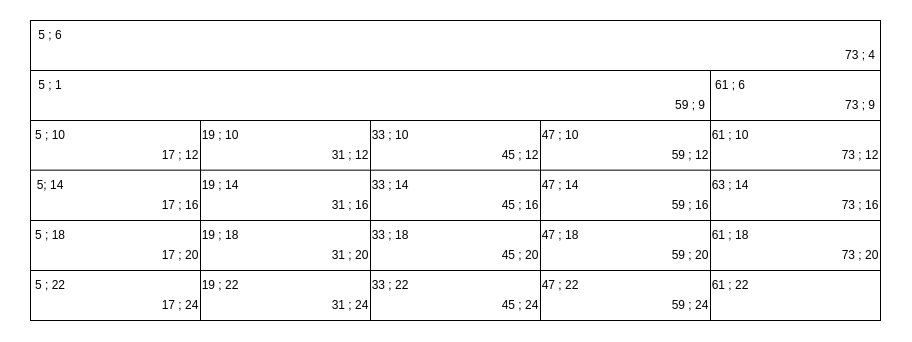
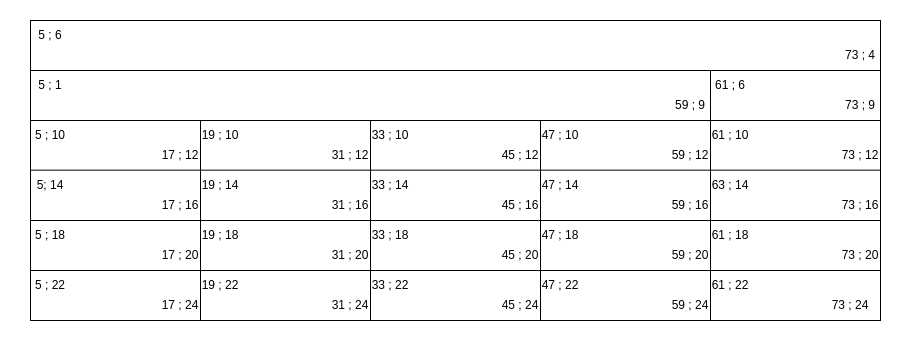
+ <mxCell id="57" value="73 ; 24" style="text;html=1;align=center;verticalAlign=middle;whiteSpace=wrap;rounded=0;" vertex="1" parent="1"><mxGeometry x="820" y="290" width="60" height="30" as="geometry" /></mxCell>
